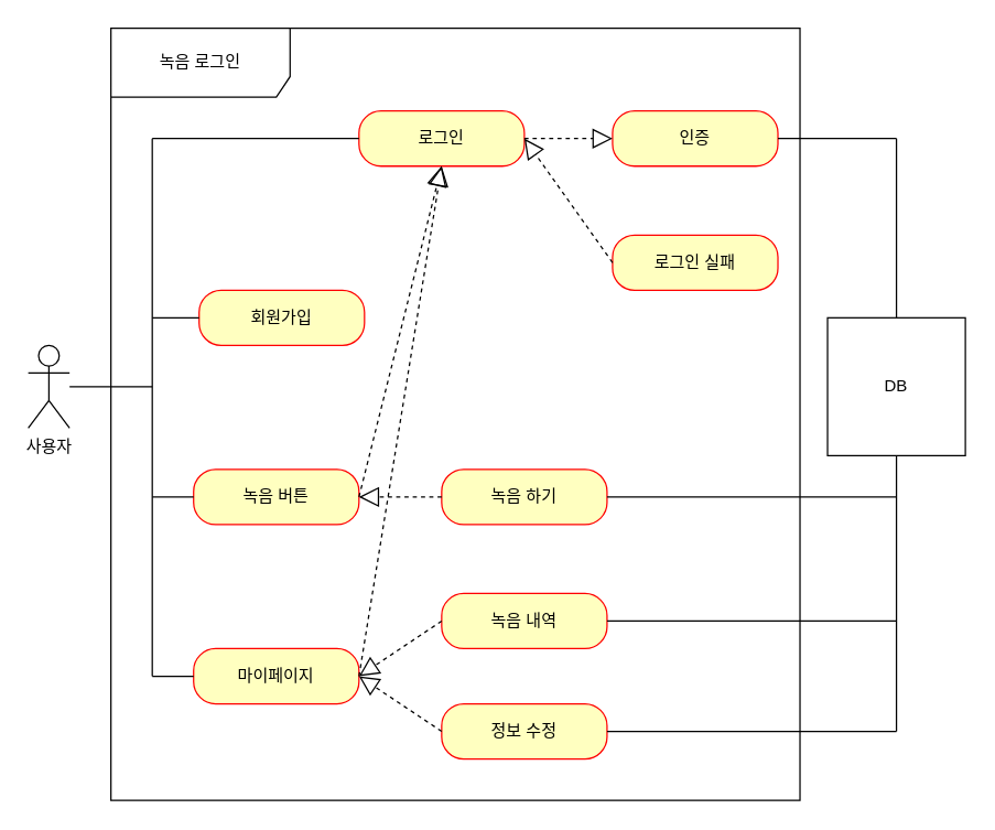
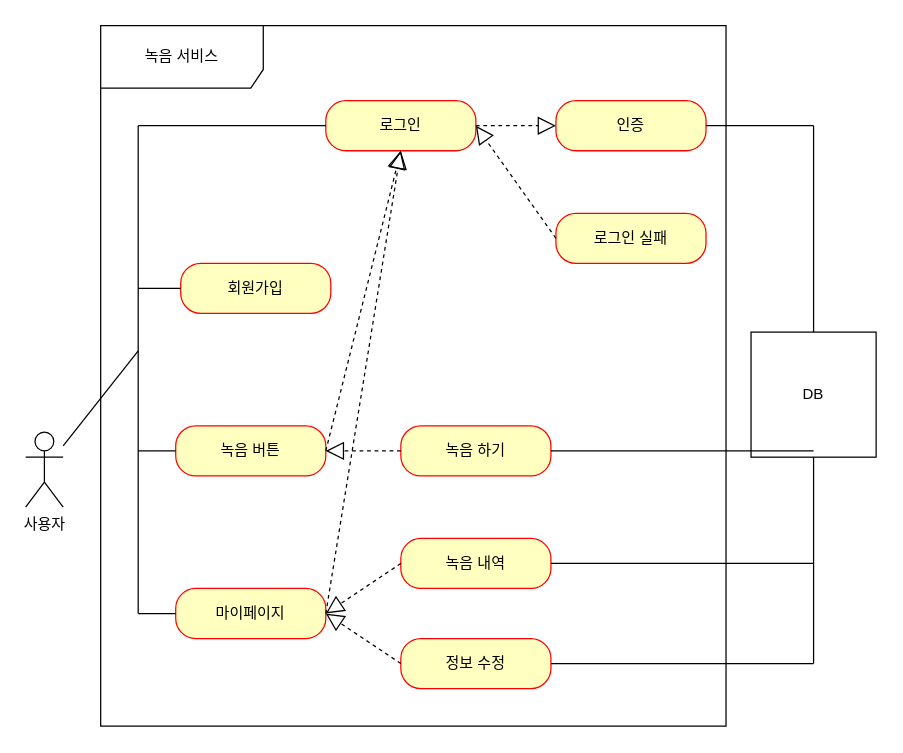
- <mxCell id="26" value="녹음 로그인" style="shape=umlFrame;whiteSpace=wrap;html=1;pointerEvents=0;width=130;height=50;" vertex="1" parent="1"><mxGeometry x="80" y="20" width="500" height="560" as="geometry" /></mxCell>
+ <mxCell id="26" value="녹음 서비스" style="shape=umlFrame;whiteSpace=wrap;html=1;pointerEvents=0;width=130;height=50;" vertex="1" parent="1"><mxGeometry x="80" y="20" width="500" height="560" as="geometry" /></mxCell>
- <mxCell id="2" value="사용자" style="shape=umlActor;verticalLabelPosition=bottom;verticalAlign=top;html=1;" vertex="1" parent="1"><mxGeometry x="20" y="250" width="30" height="60" as="geometry" /></mxCell>
+ <mxCell id="2" value="사용자" style="shape=umlActor;verticalLabelPosition=bottom;verticalAlign=top;html=1;" vertex="1" parent="1"><mxGeometry x="20" y="345" width="30" height="60" as="geometry" /></mxCell>
- <mxCell id="16" value="DB" style="html=1;whiteSpace=wrap;" vertex="1" parent="1"><mxGeometry x="600" y="230" width="100" height="100" as="geometry" /></mxCell>
+ <mxCell id="16" value="DB" style="html=1;whiteSpace=wrap;" vertex="1" parent="1"><mxGeometry x="600" y="265" width="100" height="100" as="geometry" /></mxCell>
